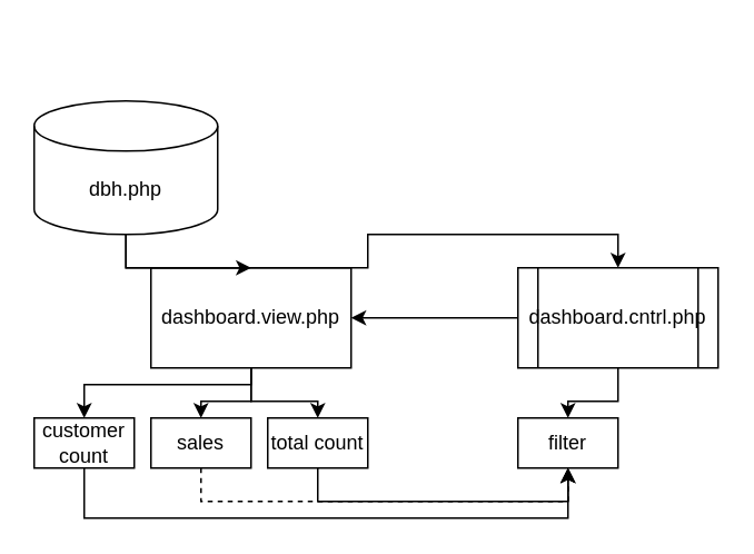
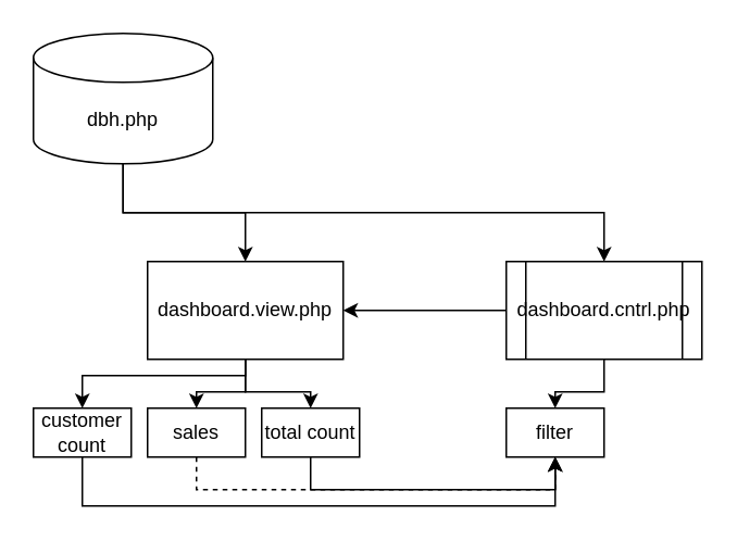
- <mxCell id="11" value="dbh.php" style="shape=cylinder3;whiteSpace=wrap;html=1;boundedLbl=1;backgroundOutline=1;size=15;" vertex="1" parent="1"><mxGeometry x="20" y="60" width="110" height="80" as="geometry" /></mxCell>
+ <mxCell id="11" value="dbh.php" style="shape=cylinder3;whiteSpace=wrap;html=1;boundedLbl=1;backgroundOutline=1;size=15;" vertex="1" parent="1"><mxGeometry x="20" y="20" width="110" height="80" as="geometry" /></mxCell>
